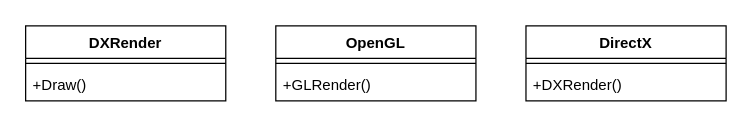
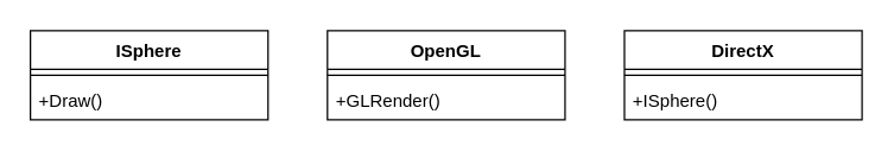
- <mxCell id="2" value="DXRender" style="swimlane;fontStyle=1;align=center;verticalAlign=top;childLayout=stackLayout;horizontal=1;startSize=26;horizontalStack=0;resizeParent=1;resizeParentMax=0;resizeLast=0;collapsible=1;marginBottom=0;whiteSpace=wrap;html=1;" vertex="1" parent="1"><mxGeometry x="20" y="20" width="160" height="60" as="geometry" /></mxCell>
+ <mxCell id="2" value="ISphere" style="swimlane;fontStyle=1;align=center;verticalAlign=top;childLayout=stackLayout;horizontal=1;startSize=26;horizontalStack=0;resizeParent=1;resizeParentMax=0;resizeLast=0;collapsible=1;marginBottom=0;whiteSpace=wrap;html=1;" vertex="1" parent="1"><mxGeometry x="20" y="20" width="160" height="60" as="geometry" /></mxCell>
- <mxCell id="10" value="+DXRender()" style="text;strokeColor=none;fillColor=none;align=left;verticalAlign=top;spacingLeft=4;spacingRight=4;overflow=hidden;rotatable=0;points=[[0,0.5],[1,0.5]];portConstraint=eastwest;whiteSpace=wrap;html=1;" vertex="1" parent="8"><mxGeometry y="34" width="160" height="26" as="geometry" /></mxCell>
+ <mxCell id="10" value="+ISphere()" style="text;strokeColor=none;fillColor=none;align=left;verticalAlign=top;spacingLeft=4;spacingRight=4;overflow=hidden;rotatable=0;points=[[0,0.5],[1,0.5]];portConstraint=eastwest;whiteSpace=wrap;html=1;" vertex="1" parent="8"><mxGeometry y="34" width="160" height="26" as="geometry" /></mxCell>
